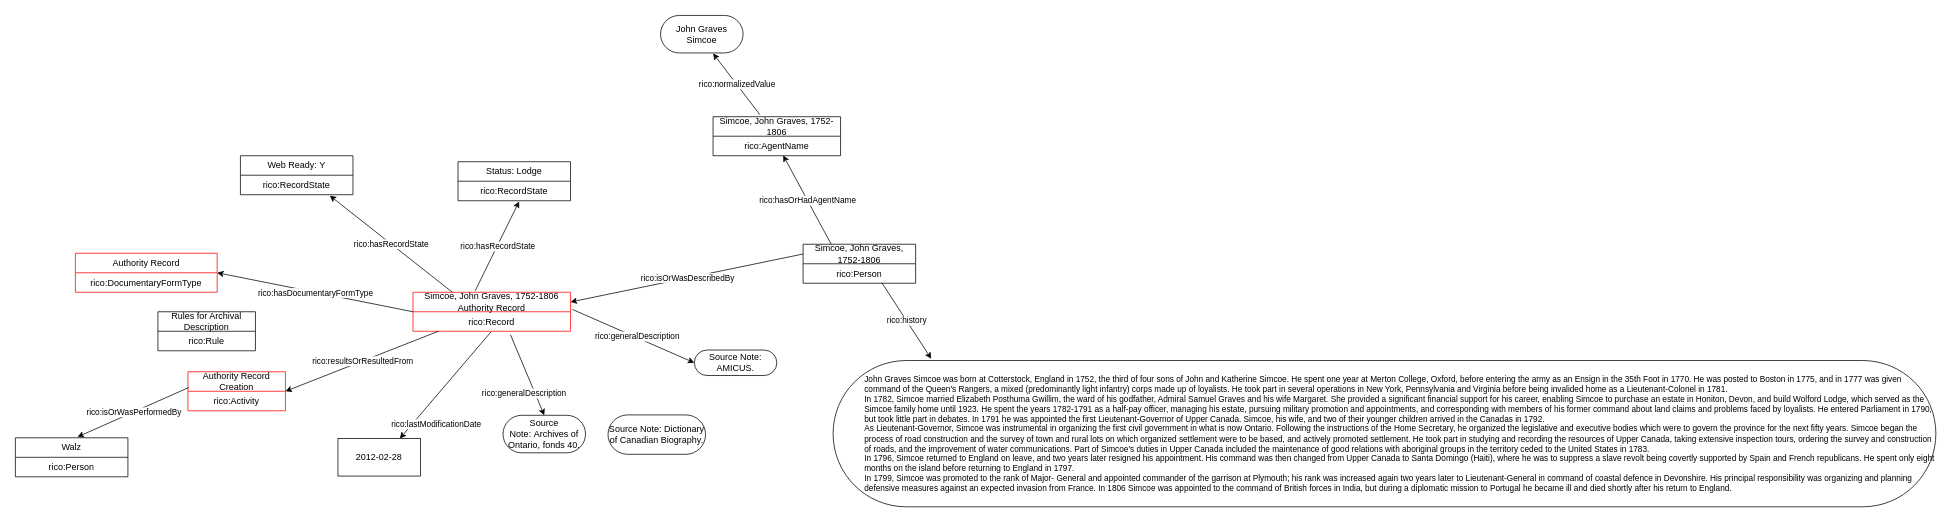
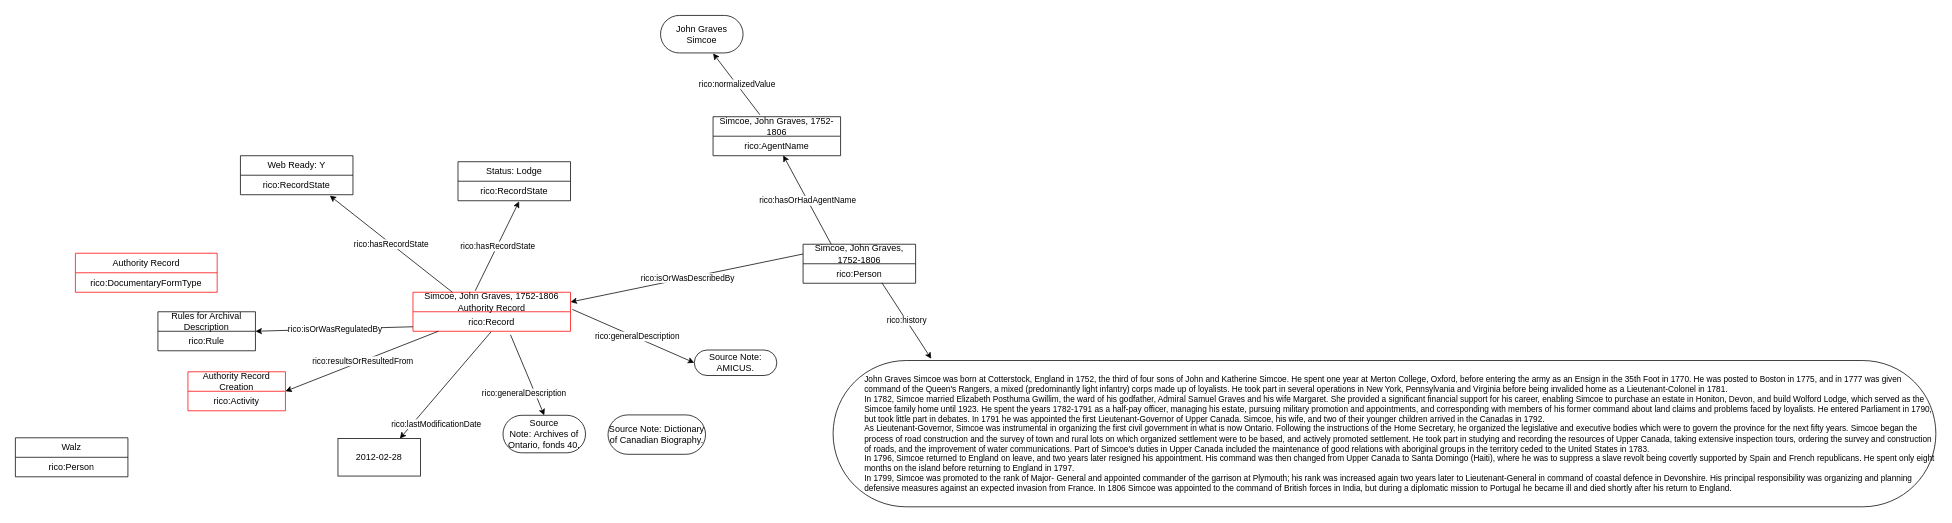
- <mxCell id="19" value="" style="endArrow=classic;html=1;rounded=0;exitX=0;exitY=0.5;exitDx=0;exitDy=0;entryX=1;entryY=0.5;entryDx=0;entryDy=0;" parent="1" source="15" target="21" edge="1"><mxGeometry relative="1" as="geometry"><mxPoint x="580" y="319" as="sourcePoint" /><mxPoint x="370" y="365" as="targetPoint" /></mxGeometry></mxCell>
- <mxCell id="20" value="rico:hasDocumentaryFormType" style="edgeLabel;resizable=0;html=1;;align=center;verticalAlign=middle;" parent="19" connectable="0" vertex="1"><mxGeometry relative="1" as="geometry" /></mxCell>
+ <mxCell id="23" value="" style="endArrow=classic;html=1;rounded=0;exitX=0;exitY=0.769;exitDx=0;exitDy=0;exitPerimeter=0;entryX=1;entryY=0.5;entryDx=0;entryDy=0;" parent="1" source="16" target="25" edge="1"><mxGeometry relative="1" as="geometry"><mxPoint x="579" y="337" as="sourcePoint" /><mxPoint x="369" y="425" as="targetPoint" /></mxGeometry></mxCell>
+ <mxCell id="24" value="rico:isOrWasRegulatedBy" style="edgeLabel;resizable=0;html=1;;align=center;verticalAlign=middle;" parent="23" connectable="0" vertex="1"><mxGeometry relative="1" as="geometry" /></mxCell>
- <mxCell id="31" value="" style="endArrow=classic;html=1;rounded=0;entryX=0.552;entryY=-0.022;entryDx=0;entryDy=0;entryPerimeter=0;exitX=0.008;exitY=-0.192;exitDx=0;exitDy=0;exitPerimeter=0;" parent="1" target="33" edge="1" source="30"><mxGeometry relative="1" as="geometry"><mxPoint x="220" y="515" as="sourcePoint" /><mxPoint x="130" y="595" as="targetPoint" /></mxGeometry></mxCell>
- <mxCell id="32" value="rico:isOrWasPerformedBy" style="edgeLabel;resizable=0;html=1;;align=center;verticalAlign=middle;" parent="31" connectable="0" vertex="1"><mxGeometry relative="1" as="geometry" /></mxCell>
